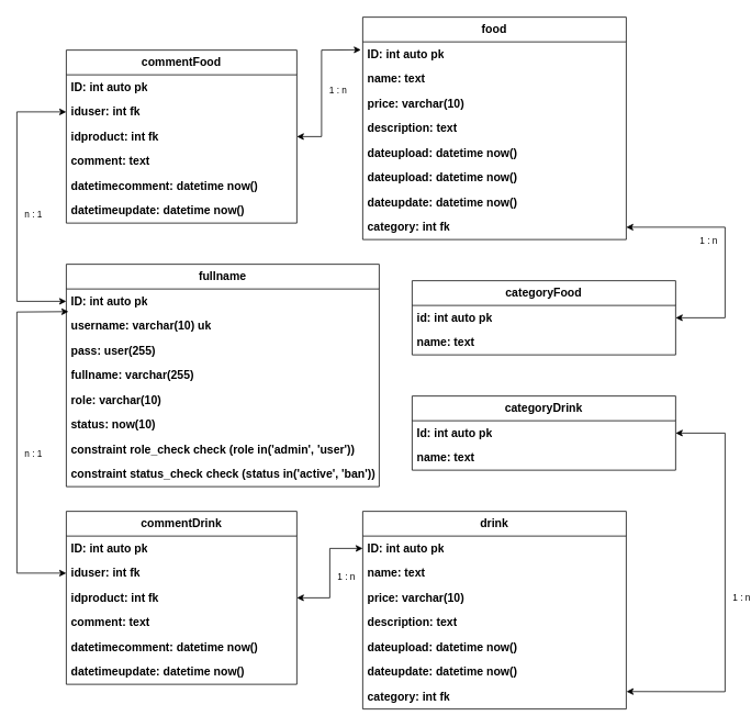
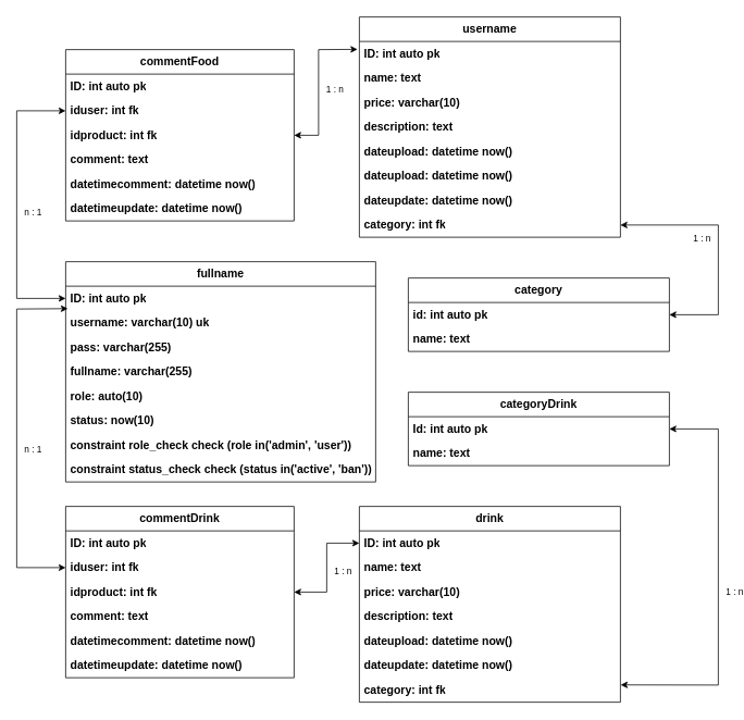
- <mxCell id="18" value="food" style="swimlane;fontStyle=1;childLayout=stackLayout;horizontal=1;startSize=30;horizontalStack=0;resizeParent=1;resizeParentMax=0;resizeLast=0;collapsible=1;marginBottom=0;whiteSpace=wrap;html=1;fontSize=14;" parent="1" vertex="1"><mxGeometry x="440" y="20" width="320" height="270" as="geometry" /></mxCell>
+ <mxCell id="18" value="username" style="swimlane;fontStyle=1;childLayout=stackLayout;horizontal=1;startSize=30;horizontalStack=0;resizeParent=1;resizeParentMax=0;resizeLast=0;collapsible=1;marginBottom=0;whiteSpace=wrap;html=1;fontSize=14;" parent="1" vertex="1"><mxGeometry x="440" y="20" width="320" height="270" as="geometry" /></mxCell>
- <mxCell id="38" value="categoryFood" style="swimlane;fontStyle=1;childLayout=stackLayout;horizontal=1;startSize=30;horizontalStack=0;resizeParent=1;resizeParentMax=0;resizeLast=0;collapsible=1;marginBottom=0;whiteSpace=wrap;html=1;fontSize=14;" parent="1" vertex="1"><mxGeometry x="500" y="340" width="320" height="90" as="geometry" /></mxCell>
+ <mxCell id="38" value="category" style="swimlane;fontStyle=1;childLayout=stackLayout;horizontal=1;startSize=30;horizontalStack=0;resizeParent=1;resizeParentMax=0;resizeLast=0;collapsible=1;marginBottom=0;whiteSpace=wrap;html=1;fontSize=14;" parent="1" vertex="1"><mxGeometry x="500" y="340" width="320" height="90" as="geometry" /></mxCell>
- <mxCell id="5" value="pass: user(255)" style="text;strokeColor=none;fillColor=none;align=left;verticalAlign=middle;spacingLeft=4;spacingRight=4;overflow=hidden;points=[[0,0.5],[1,0.5]];portConstraint=eastwest;rotatable=0;whiteSpace=wrap;html=1;fontSize=14;fontStyle=1" parent="2" vertex="1"><mxGeometry y="90" width="380" height="30" as="geometry" /></mxCell>
+ <mxCell id="5" value="pass: varchar(255)" style="text;strokeColor=none;fillColor=none;align=left;verticalAlign=middle;spacingLeft=4;spacingRight=4;overflow=hidden;points=[[0,0.5],[1,0.5]];portConstraint=eastwest;rotatable=0;whiteSpace=wrap;html=1;fontSize=14;fontStyle=1" parent="2" vertex="1"><mxGeometry y="90" width="380" height="30" as="geometry" /></mxCell>
- <mxCell id="7" value="role: varchar(10)" style="text;strokeColor=none;fillColor=none;align=left;verticalAlign=middle;spacingLeft=4;spacingRight=4;overflow=hidden;points=[[0,0.5],[1,0.5]];portConstraint=eastwest;rotatable=0;whiteSpace=wrap;html=1;fontSize=14;fontStyle=1" parent="2" vertex="1"><mxGeometry y="150" width="380" height="30" as="geometry" /></mxCell>
+ <mxCell id="7" value="role: auto(10)" style="text;strokeColor=none;fillColor=none;align=left;verticalAlign=middle;spacingLeft=4;spacingRight=4;overflow=hidden;points=[[0,0.5],[1,0.5]];portConstraint=eastwest;rotatable=0;whiteSpace=wrap;html=1;fontSize=14;fontStyle=1" parent="2" vertex="1"><mxGeometry y="150" width="380" height="30" as="geometry" /></mxCell>
